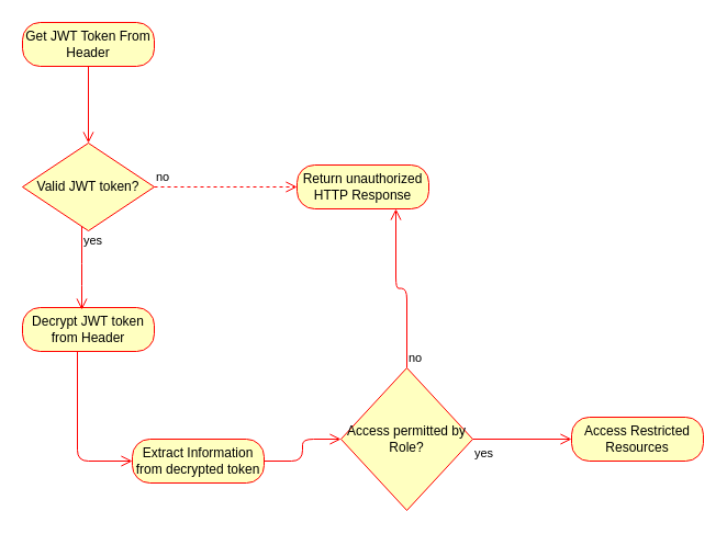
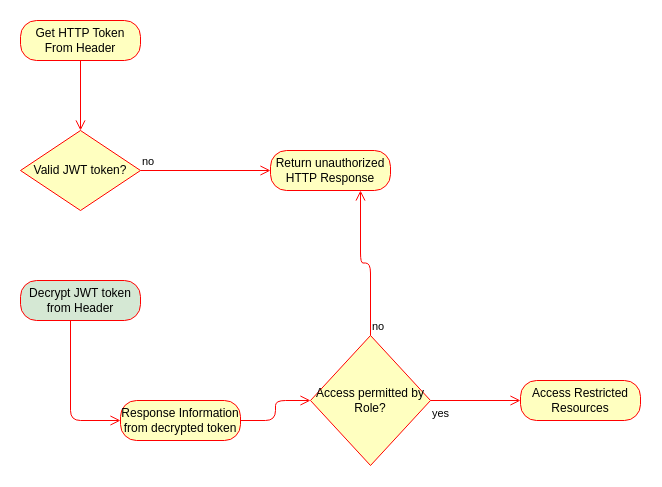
- <mxCell id="9" value="Get JWT Token From Header" style="rounded=1;whiteSpace=wrap;html=1;arcSize=40;fontColor=#000000;fillColor=#ffffc0;strokeColor=#ff0000;" vertex="1" parent="1"><mxGeometry x="20" y="20" width="120" height="40" as="geometry" /></mxCell>
+ <mxCell id="9" value="Get HTTP Token From Header" style="rounded=1;whiteSpace=wrap;html=1;arcSize=40;fontColor=#000000;fillColor=#ffffc0;strokeColor=#ff0000;" vertex="1" parent="1"><mxGeometry x="20" y="20" width="120" height="40" as="geometry" /></mxCell>
- <mxCell id="7" value="no" style="edgeStyle=orthogonalEdgeStyle;html=1;align=left;verticalAlign=bottom;endArrow=open;endSize=8;strokeColor=#ff0000;entryX=0;entryY=0.5;entryDx=0;entryDy=0;dashed=1;" edge="1" source="6" parent="1" target="11"><mxGeometry x="-1" relative="1" as="geometry"><mxPoint x="260" y="200" as="targetPoint" /><Array as="points" /></mxGeometry></mxCell>
+ <mxCell id="7" value="no" style="edgeStyle=orthogonalEdgeStyle;html=1;align=left;verticalAlign=bottom;endArrow=open;endSize=8;strokeColor=#ff0000;entryX=0;entryY=0.5;entryDx=0;entryDy=0;" edge="1" source="6" parent="1" target="11"><mxGeometry x="-1" relative="1" as="geometry"><mxPoint x="260" y="200" as="targetPoint" /><Array as="points" /></mxGeometry></mxCell>
- <mxCell id="8" value="yes" style="edgeStyle=orthogonalEdgeStyle;html=1;align=left;verticalAlign=top;endArrow=open;endSize=8;strokeColor=#ff0000;entryX=0.45;entryY=0.05;entryDx=0;entryDy=0;entryPerimeter=0;" edge="1" source="6" parent="1" target="2"><mxGeometry x="-1" relative="1" as="geometry"><mxPoint x="120" y="280" as="targetPoint" /><Array as="points"><mxPoint x="74" y="250" /><mxPoint x="74" y="250" /></Array></mxGeometry></mxCell>
- <mxCell id="2" value="Decrypt JWT token from Header" style="rounded=1;whiteSpace=wrap;html=1;arcSize=40;fontColor=#000000;fillColor=#ffffc0;strokeColor=#ff0000;" vertex="1" parent="1"><mxGeometry x="20" y="280" width="120" height="40" as="geometry" /></mxCell>
+ <mxCell id="2" value="Decrypt JWT token from Header" style="rounded=1;whiteSpace=wrap;html=1;arcSize=40;fontColor=#000000;fillColor=#d5e8d4;strokeColor=#ff0000;" vertex="1" parent="1"><mxGeometry x="20" y="280" width="120" height="40" as="geometry" /></mxCell>
- <mxCell id="4" value="Extract Information from decrypted token" style="rounded=1;whiteSpace=wrap;html=1;arcSize=40;fontColor=#000000;fillColor=#ffffc0;strokeColor=#ff0000;" vertex="1" parent="1"><mxGeometry x="120" y="400" width="120" height="40" as="geometry" /></mxCell>
+ <mxCell id="4" value="Response Information from decrypted token" style="rounded=1;whiteSpace=wrap;html=1;arcSize=40;fontColor=#000000;fillColor=#ffffc0;strokeColor=#ff0000;" vertex="1" parent="1"><mxGeometry x="120" y="400" width="120" height="40" as="geometry" /></mxCell>
